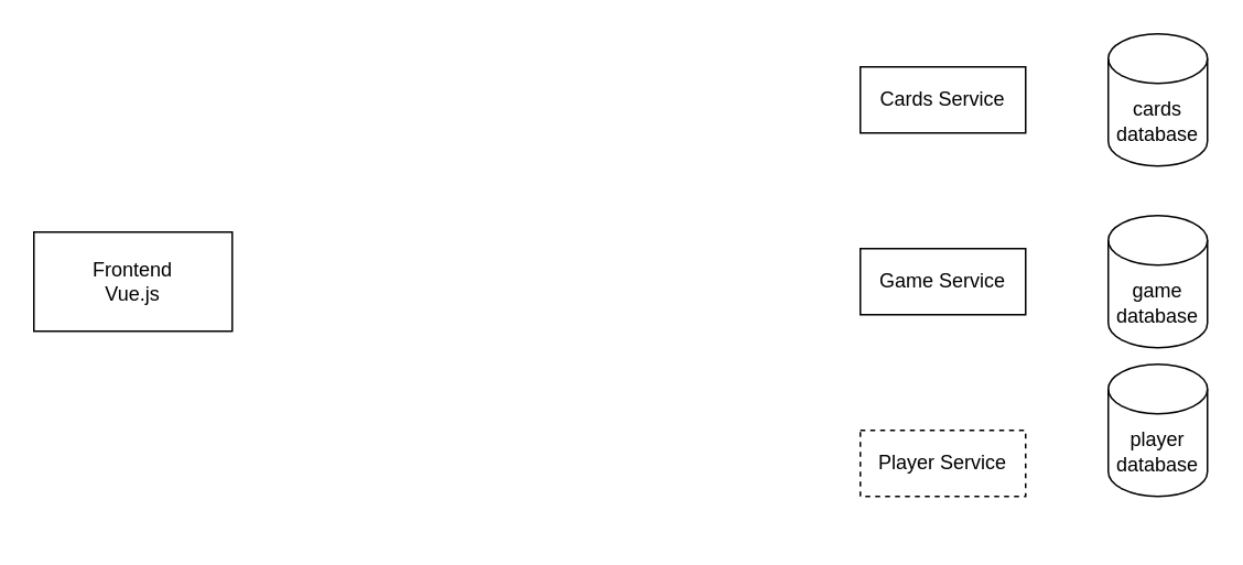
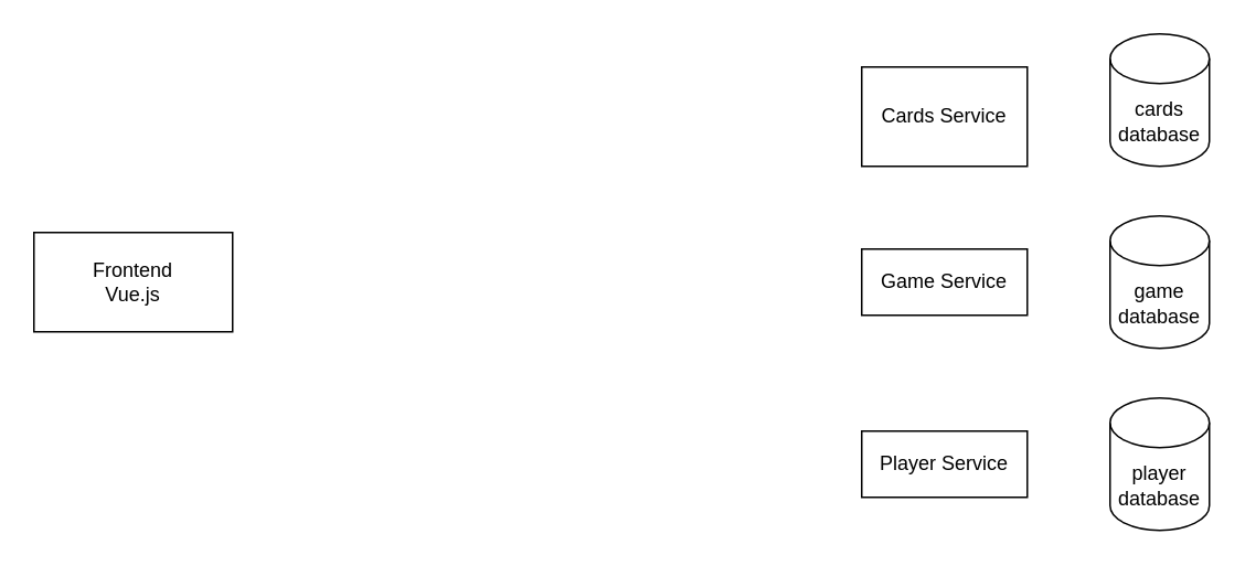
- <mxCell id="8" value="Cards Service" style="whiteSpace=wrap;html=1;" vertex="1" parent="1"><mxGeometry x="520" y="40" width="100" height="40" as="geometry" /></mxCell>
+ <mxCell id="8" value="Cards Service" style="whiteSpace=wrap;html=1;" vertex="1" parent="1"><mxGeometry x="520" y="40" width="100" height="60" as="geometry" /></mxCell>
- <mxCell id="5" value="&lt;div&gt;player&lt;/div&gt;&lt;div&gt;database&lt;br&gt;&lt;/div&gt;" style="shape=cylinder3;whiteSpace=wrap;html=1;boundedLbl=1;backgroundOutline=1;size=15;" vertex="1" parent="1"><mxGeometry x="670" y="220" width="60" height="80" as="geometry" /></mxCell>
+ <mxCell id="5" value="&lt;div&gt;player&lt;/div&gt;&lt;div&gt;database&lt;br&gt;&lt;/div&gt;" style="shape=cylinder3;whiteSpace=wrap;html=1;boundedLbl=1;backgroundOutline=1;size=15;" vertex="1" parent="1"><mxGeometry x="670" y="240" width="60" height="80" as="geometry" /></mxCell>
- <mxCell id="6" value="Player Service" style="whiteSpace=wrap;html=1;dashed=1;" vertex="1" parent="1"><mxGeometry x="520" y="260" width="100" height="40" as="geometry" /></mxCell>
+ <mxCell id="6" value="Player Service" style="whiteSpace=wrap;html=1;" vertex="1" parent="1"><mxGeometry x="520" y="260" width="100" height="40" as="geometry" /></mxCell>
